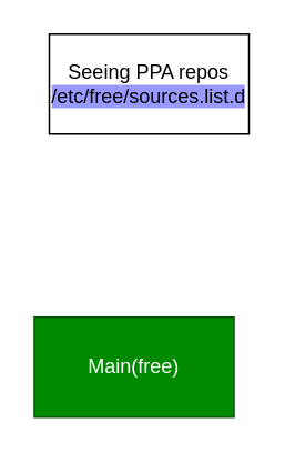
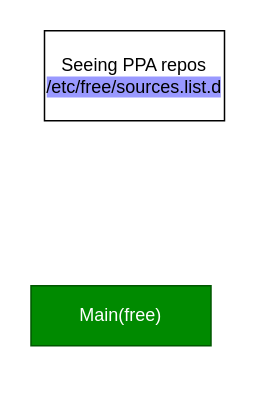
- <mxCell id="3" value="&lt;div&gt;Main(free)&lt;/div&gt;" style="rounded=0;whiteSpace=wrap;html=1;fillColor=#008a00;fontColor=#ffffff;strokeColor=#005700;" vertex="1" parent="1"><mxGeometry x="20" y="190" width="120" height="60" as="geometry" /></mxCell>
+ <mxCell id="3" value="&lt;div&gt;Main(free)&lt;/div&gt;" style="rounded=0;whiteSpace=wrap;html=1;fillColor=#008a00;fontColor=#ffffff;strokeColor=#005700;" vertex="1" parent="1"><mxGeometry x="20" y="190" width="120" height="40" as="geometry" /></mxCell>
